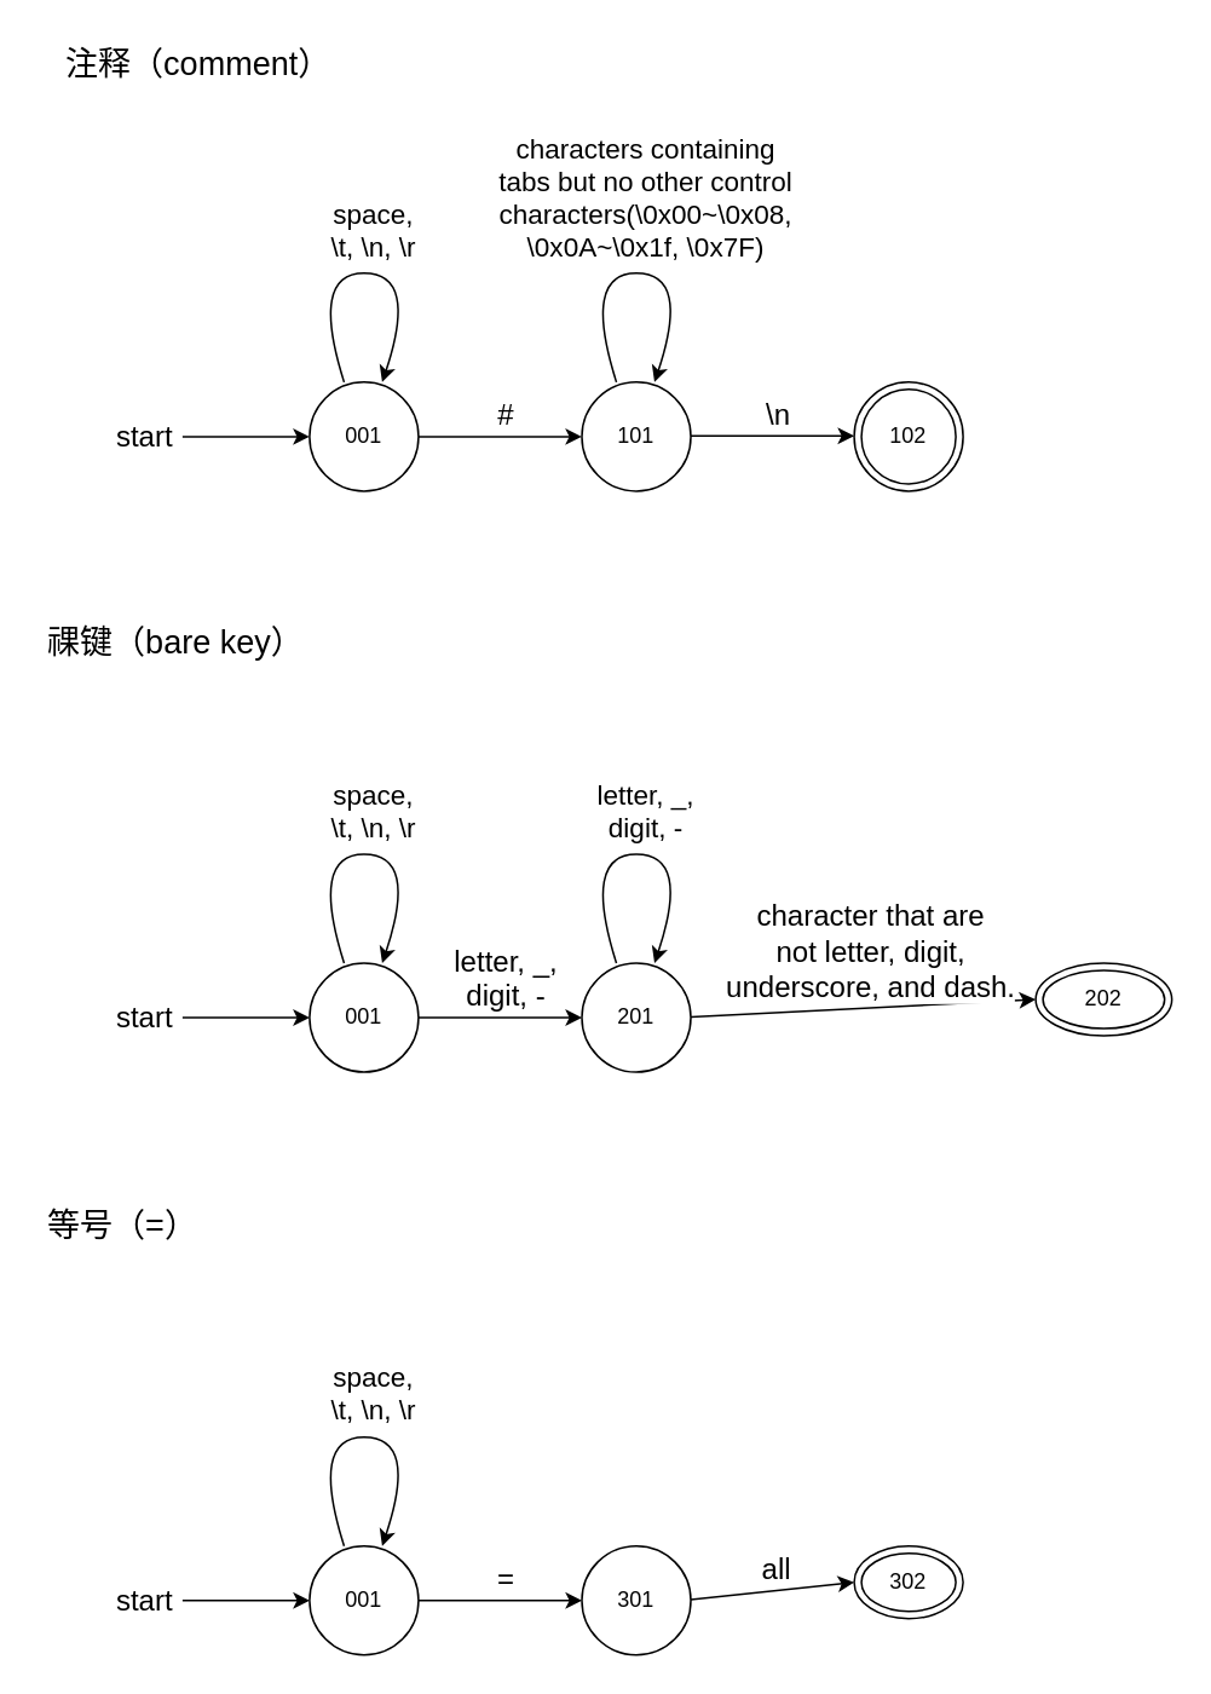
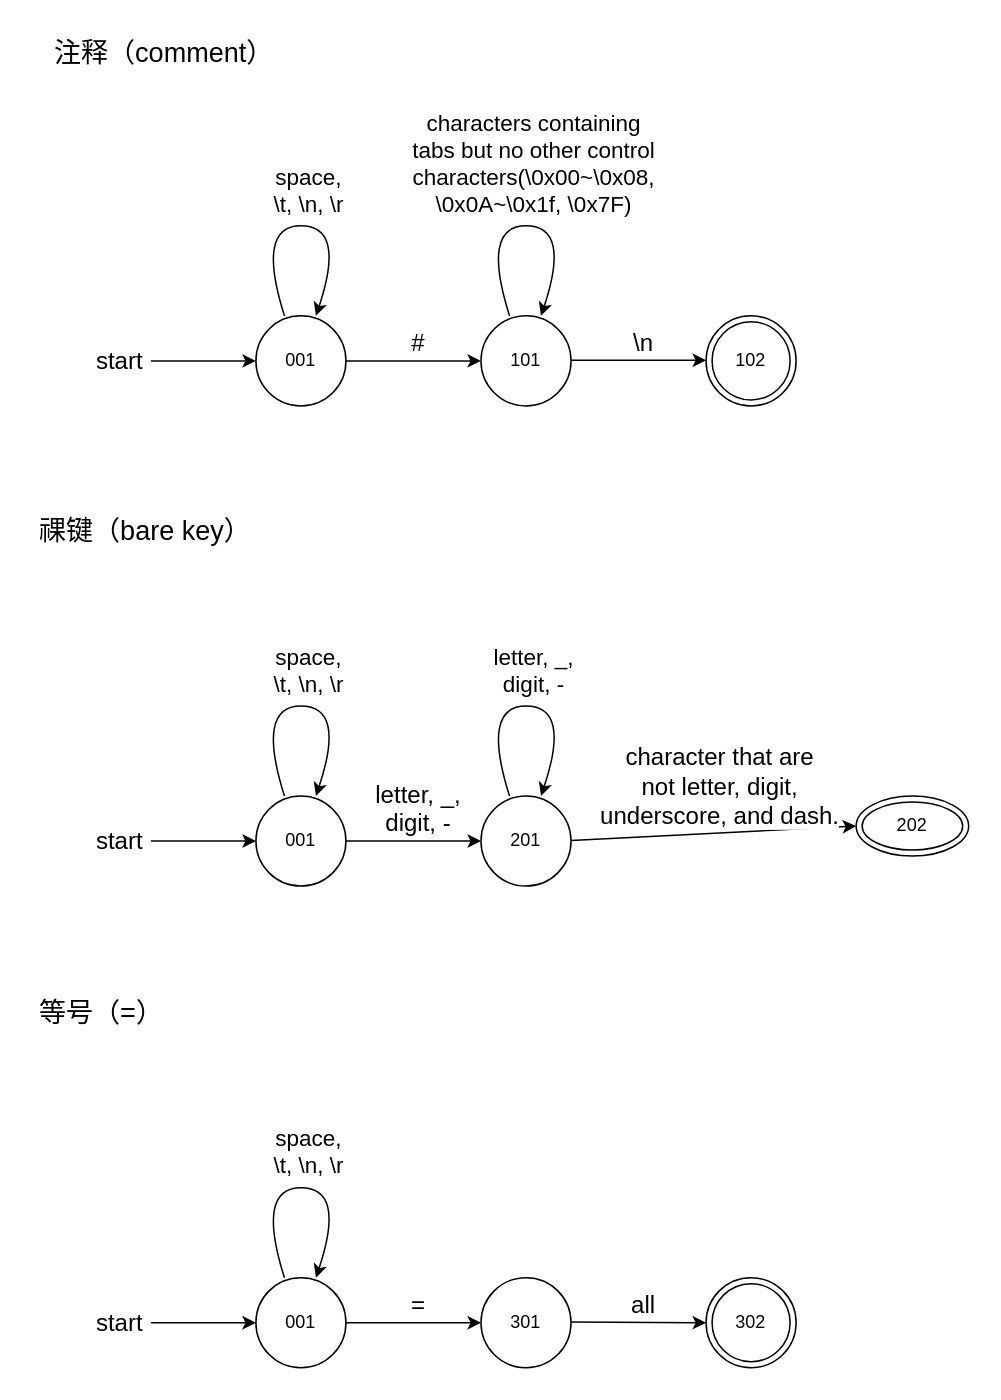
- <mxCell id="41" value="302" style="ellipse;shape=doubleEllipse;html=1;dashed=0;whiteSpace=wrap;aspect=fixed;" vertex="1" parent="1"><mxGeometry x="470" y="851" width="60" height="40" as="geometry" /></mxCell>
+ <mxCell id="41" value="302" style="ellipse;shape=doubleEllipse;html=1;dashed=0;whiteSpace=wrap;aspect=fixed;" vertex="1" parent="1"><mxGeometry x="470" y="851" width="60" height="60" as="geometry" /></mxCell>
